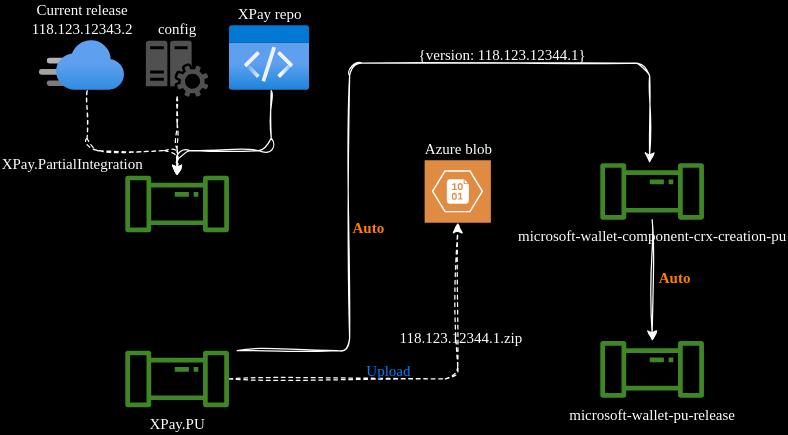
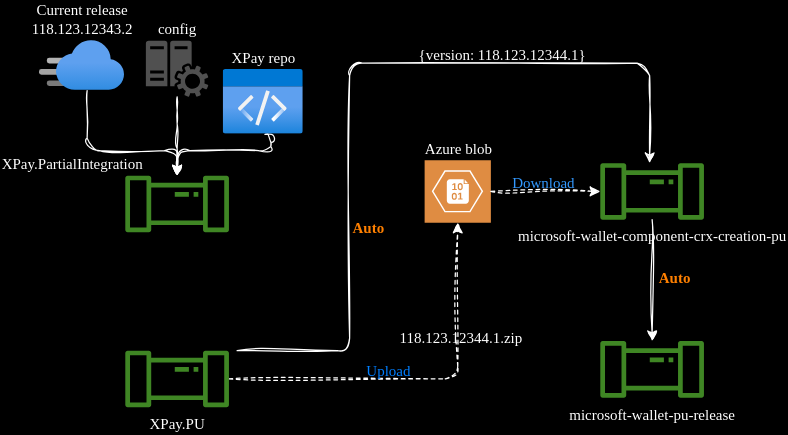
- <mxCell id="3" value="XPay repo" style="aspect=fixed;html=1;points=[];align=center;image;fontSize=12;image=img/lib/azure2/general/Code.svg;sketch=1;hachureGap=4;jiggle=2;curveFitting=1;fontFamily=Aptos;labelPosition=center;verticalLabelPosition=top;verticalAlign=bottom;labelBackgroundColor=none;fontColor=#FFFFFF;" parent="1" vertex="1"><mxGeometry x="172" y="20" width="64" height="52" as="geometry" /></mxCell>
+ <mxCell id="3" value="XPay repo" style="aspect=fixed;html=1;points=[];align=center;image;fontSize=12;image=img/lib/azure2/general/Code.svg;sketch=1;hachureGap=4;jiggle=2;curveFitting=1;fontFamily=Aptos;labelPosition=center;verticalLabelPosition=top;verticalAlign=bottom;labelBackgroundColor=none;fontColor=#FFFFFF;" parent="1" vertex="1"><mxGeometry x="167" y="55" width="64" height="52" as="geometry" /></mxCell>
- <mxCell id="21" style="edgeStyle=orthogonalEdgeStyle;sketch=1;hachureGap=4;jiggle=2;curveFitting=1;html=1;fontFamily=Aptos;fontSize=16;strokeColor=#FFFFFF;dashed=1;" edge="1" parent="1" source="22" target="4"><mxGeometry relative="1" as="geometry" /></mxCell>
+ <mxCell id="21" style="edgeStyle=orthogonalEdgeStyle;sketch=1;hachureGap=4;jiggle=2;curveFitting=1;html=1;fontFamily=Aptos;fontSize=16;strokeColor=#FFFFFF;" edge="1" parent="1" source="22" target="4"><mxGeometry relative="1" as="geometry" /></mxCell>
- <mxCell id="19" style="edgeStyle=orthogonalEdgeStyle;sketch=1;hachureGap=4;jiggle=2;curveFitting=1;html=1;fontFamily=Aptos;fontSize=16;strokeColor=#FFFFFF;dashed=1;" edge="1" parent="1" source="20" target="4"><mxGeometry relative="1" as="geometry"><Array as="points"><mxPoint x="58" y="66" /><mxPoint x="58" y="120" /><mxPoint x="130" y="120" /></Array></mxGeometry></mxCell>
+ <mxCell id="19" style="edgeStyle=orthogonalEdgeStyle;sketch=1;hachureGap=4;jiggle=2;curveFitting=1;html=1;fontFamily=Aptos;fontSize=16;strokeColor=#FFFFFF;" edge="1" parent="1" source="20" target="4"><mxGeometry relative="1" as="geometry"><Array as="points"><mxPoint x="58" y="66" /><mxPoint x="58" y="120" /><mxPoint x="130" y="120" /></Array></mxGeometry></mxCell>
+ <mxCell id="15" style="edgeStyle=orthogonalEdgeStyle;sketch=1;hachureGap=4;jiggle=2;curveFitting=1;html=1;fontFamily=Aptos;fontSize=12;fontColor=#FFFFFF;dashed=1;labelBackgroundColor=none;strokeColor=#FFFFFF;" parent="1" source="12" target="17" edge="1"><mxGeometry relative="1" as="geometry"><mxPoint x="388" y="153" as="sourcePoint" /></mxGeometry></mxCell>
+ <mxCell id="16" value="Download" style="edgeLabel;html=1;align=center;verticalAlign=middle;resizable=0;points=[];fontSize=12;fontFamily=Aptos;fontColor=#3399FF;labelBackgroundColor=none;" parent="15" vertex="1" connectable="0"><mxGeometry x="0.159" y="-1" relative="1" as="geometry"><mxPoint x="-10" y="-8" as="offset" /></mxGeometry></mxCell>
